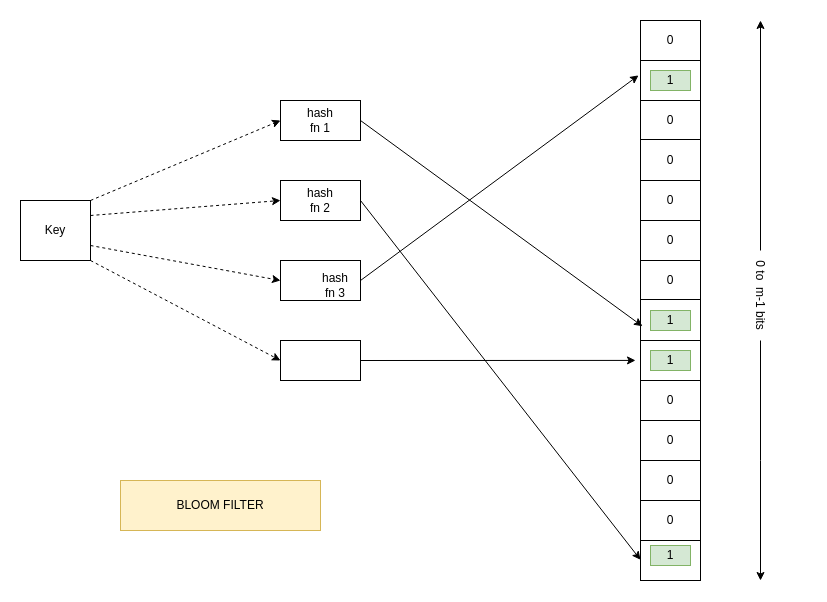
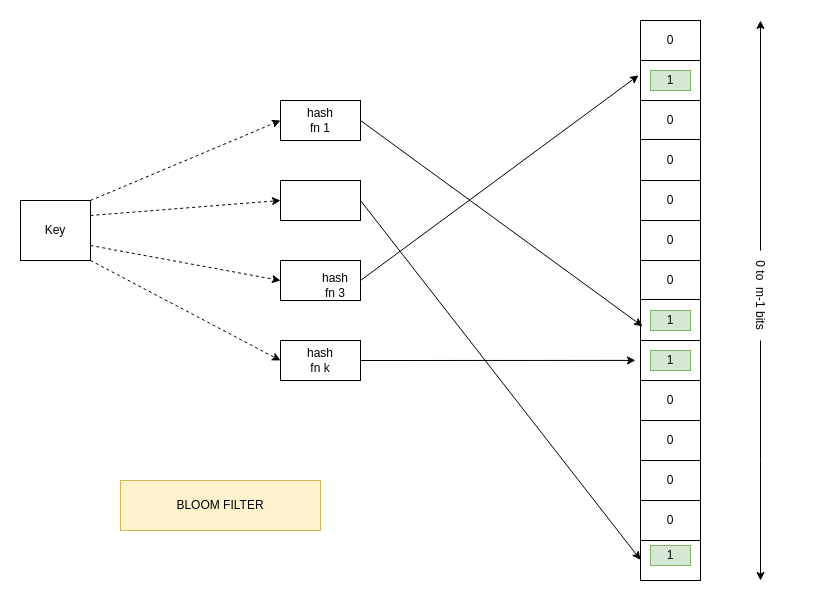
- <mxCell id="39" value="hash fn 2" style="text;html=1;strokeColor=none;fillColor=none;align=center;verticalAlign=middle;whiteSpace=wrap;rounded=0;" vertex="1" parent="1"><mxGeometry x="300" y="190" width="40" height="20" as="geometry" /></mxCell>
+ <mxCell id="41" value="hash fn k" style="text;html=1;strokeColor=none;fillColor=none;align=center;verticalAlign=middle;whiteSpace=wrap;rounded=0;" vertex="1" parent="1"><mxGeometry x="300" y="350" width="40" height="20" as="geometry" /></mxCell>
